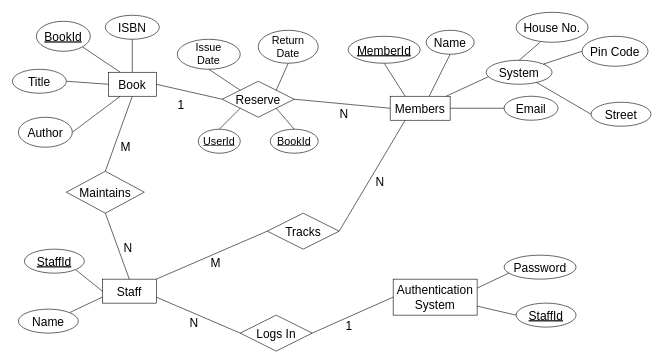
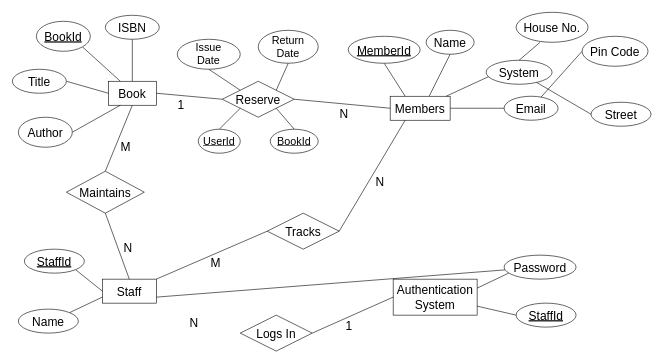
- <mxCell id="26" style="rounded=0;orthogonalLoop=1;jettySize=auto;html=1;exitX=0;exitY=0.5;exitDx=0;exitDy=0;endArrow=none;endFill=0;" parent="1" source="27" target="21" edge="1"><mxGeometry relative="1" as="geometry" /></mxCell>
+ <mxCell id="26" style="rounded=0;orthogonalLoop=1;jettySize=auto;html=1;exitX=0;exitY=0.5;exitDx=0;exitDy=0;endArrow=none;endFill=0;" parent="1" source="27" target="19" edge="1"><mxGeometry relative="1" as="geometry" /></mxCell>
- <mxCell id="4" value="&lt;font style=&quot;font-size: 20px;&quot;&gt;Book&lt;/font&gt;" style="rounded=0;whiteSpace=wrap;html=1;" parent="1" vertex="1"><mxGeometry x="180" y="120" width="80" height="40" as="geometry" /></mxCell>
+ <mxCell id="4" value="&lt;font style=&quot;font-size: 20px;&quot;&gt;Book&lt;/font&gt;" style="rounded=0;whiteSpace=wrap;html=1;" parent="1" vertex="1"><mxGeometry x="180" y="135" width="80" height="40" as="geometry" /></mxCell>
- <mxCell id="29" style="rounded=0;orthogonalLoop=1;jettySize=auto;html=1;exitX=1;exitY=0.75;exitDx=0;exitDy=0;entryX=0;entryY=0.5;entryDx=0;entryDy=0;endArrow=none;endFill=0;" parent="1" source="31" target="42" edge="1"><mxGeometry relative="1" as="geometry" /></mxCell>
+ <mxCell id="29" style="rounded=0;orthogonalLoop=1;jettySize=auto;html=1;exitX=1;exitY=0.75;exitDx=0;exitDy=0;endArrow=none;endFill=0;" parent="1" source="31" target="38" edge="1"><mxGeometry relative="1" as="geometry" /></mxCell>
